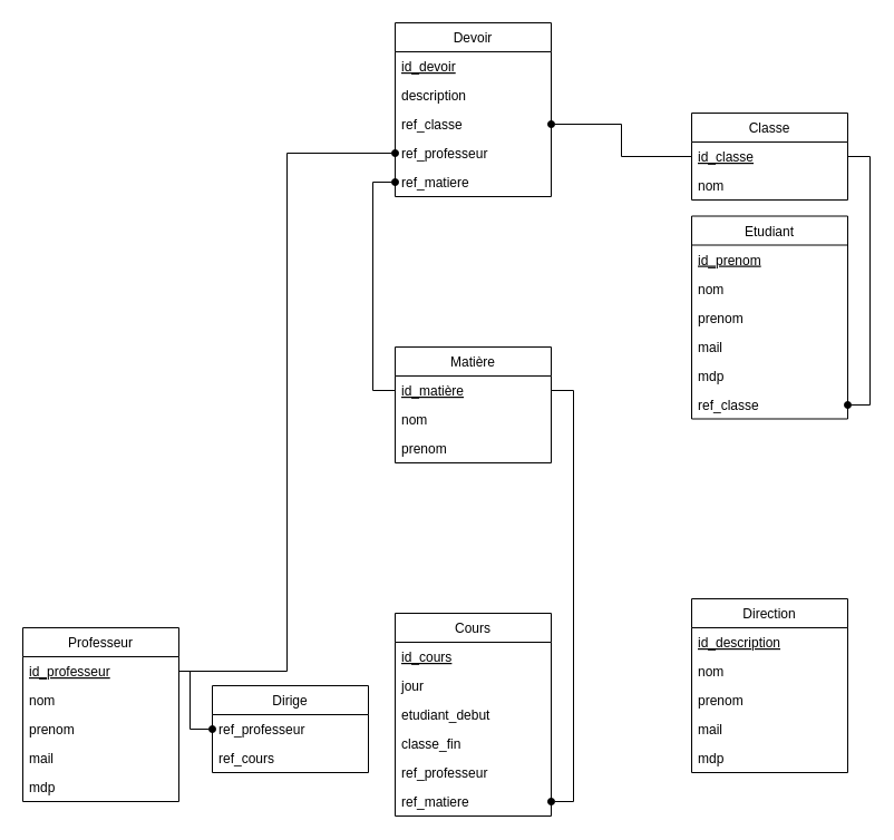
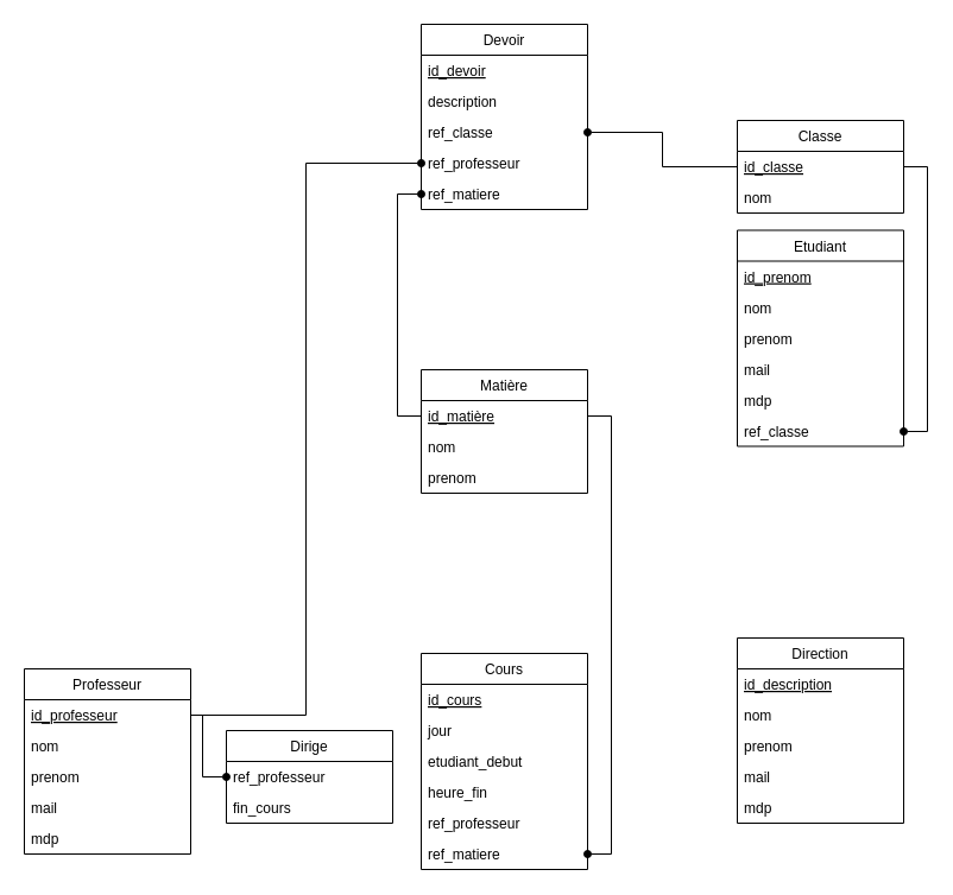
- <mxCell id="38" value="classe_fin" style="text;strokeColor=none;fillColor=none;align=left;verticalAlign=top;spacingLeft=4;spacingRight=4;overflow=hidden;rotatable=0;points=[[0,0.5],[1,0.5]];portConstraint=eastwest;" vertex="1" parent="34"><mxGeometry y="104" width="140" height="26" as="geometry" /></mxCell>
+ <mxCell id="38" value="heure_fin" style="text;strokeColor=none;fillColor=none;align=left;verticalAlign=top;spacingLeft=4;spacingRight=4;overflow=hidden;rotatable=0;points=[[0,0.5],[1,0.5]];portConstraint=eastwest;" vertex="1" parent="34"><mxGeometry y="104" width="140" height="26" as="geometry" /></mxCell>
- <mxCell id="48" value="ref_cours" style="text;strokeColor=none;fillColor=none;align=left;verticalAlign=top;spacingLeft=4;spacingRight=4;overflow=hidden;rotatable=0;points=[[0,0.5],[1,0.5]];portConstraint=eastwest;" vertex="1" parent="46"><mxGeometry y="52" width="140" height="26" as="geometry" /></mxCell>
+ <mxCell id="48" value="fin_cours" style="text;strokeColor=none;fillColor=none;align=left;verticalAlign=top;spacingLeft=4;spacingRight=4;overflow=hidden;rotatable=0;points=[[0,0.5],[1,0.5]];portConstraint=eastwest;" vertex="1" parent="46"><mxGeometry y="52" width="140" height="26" as="geometry" /></mxCell>
